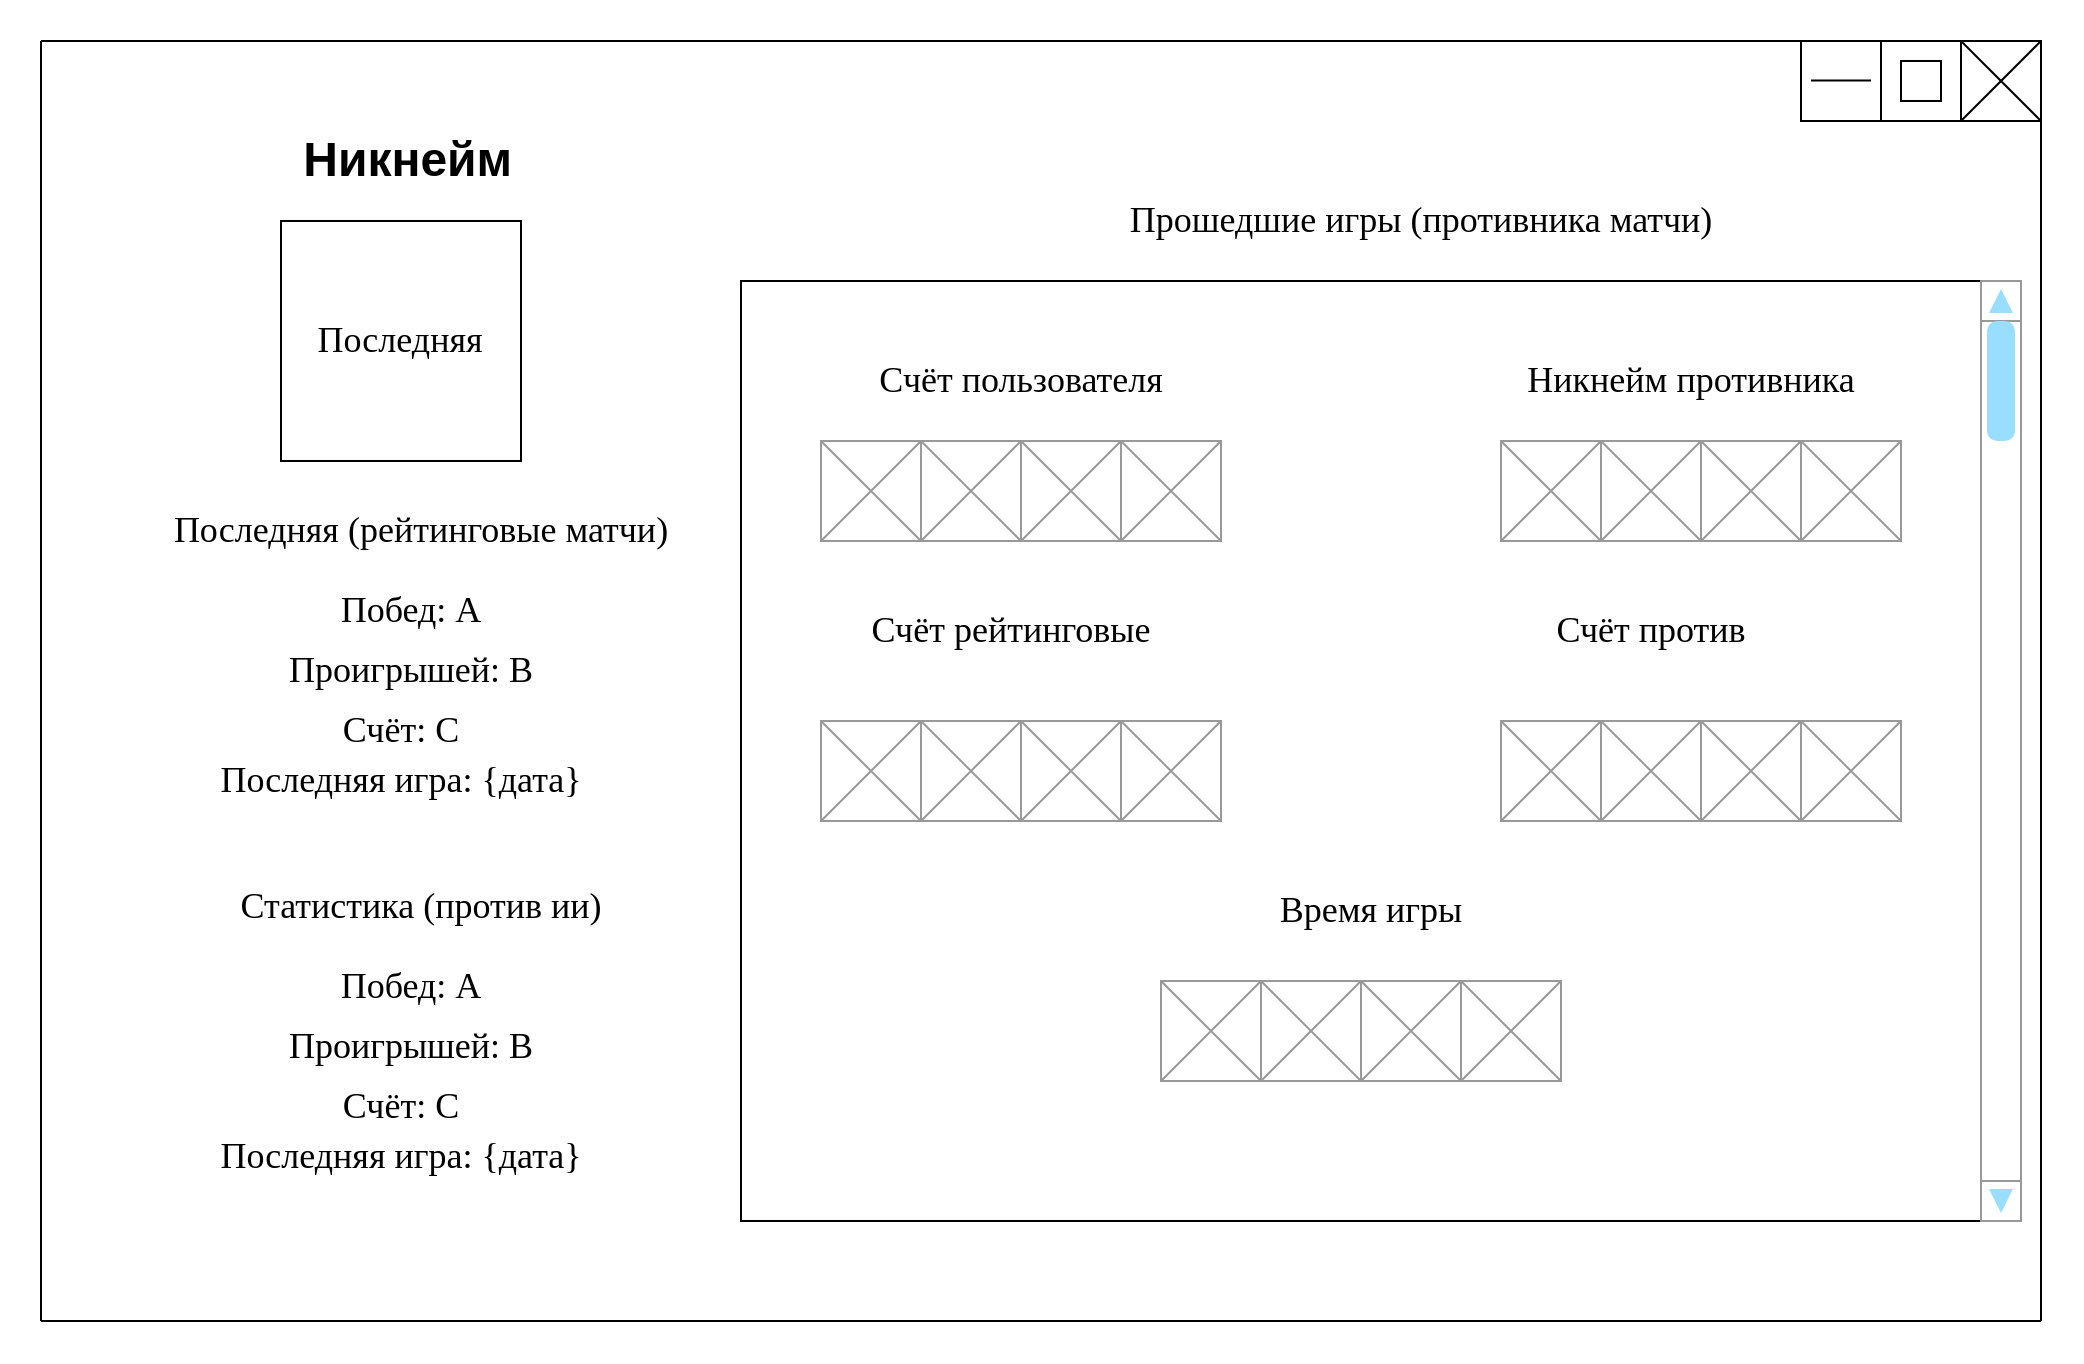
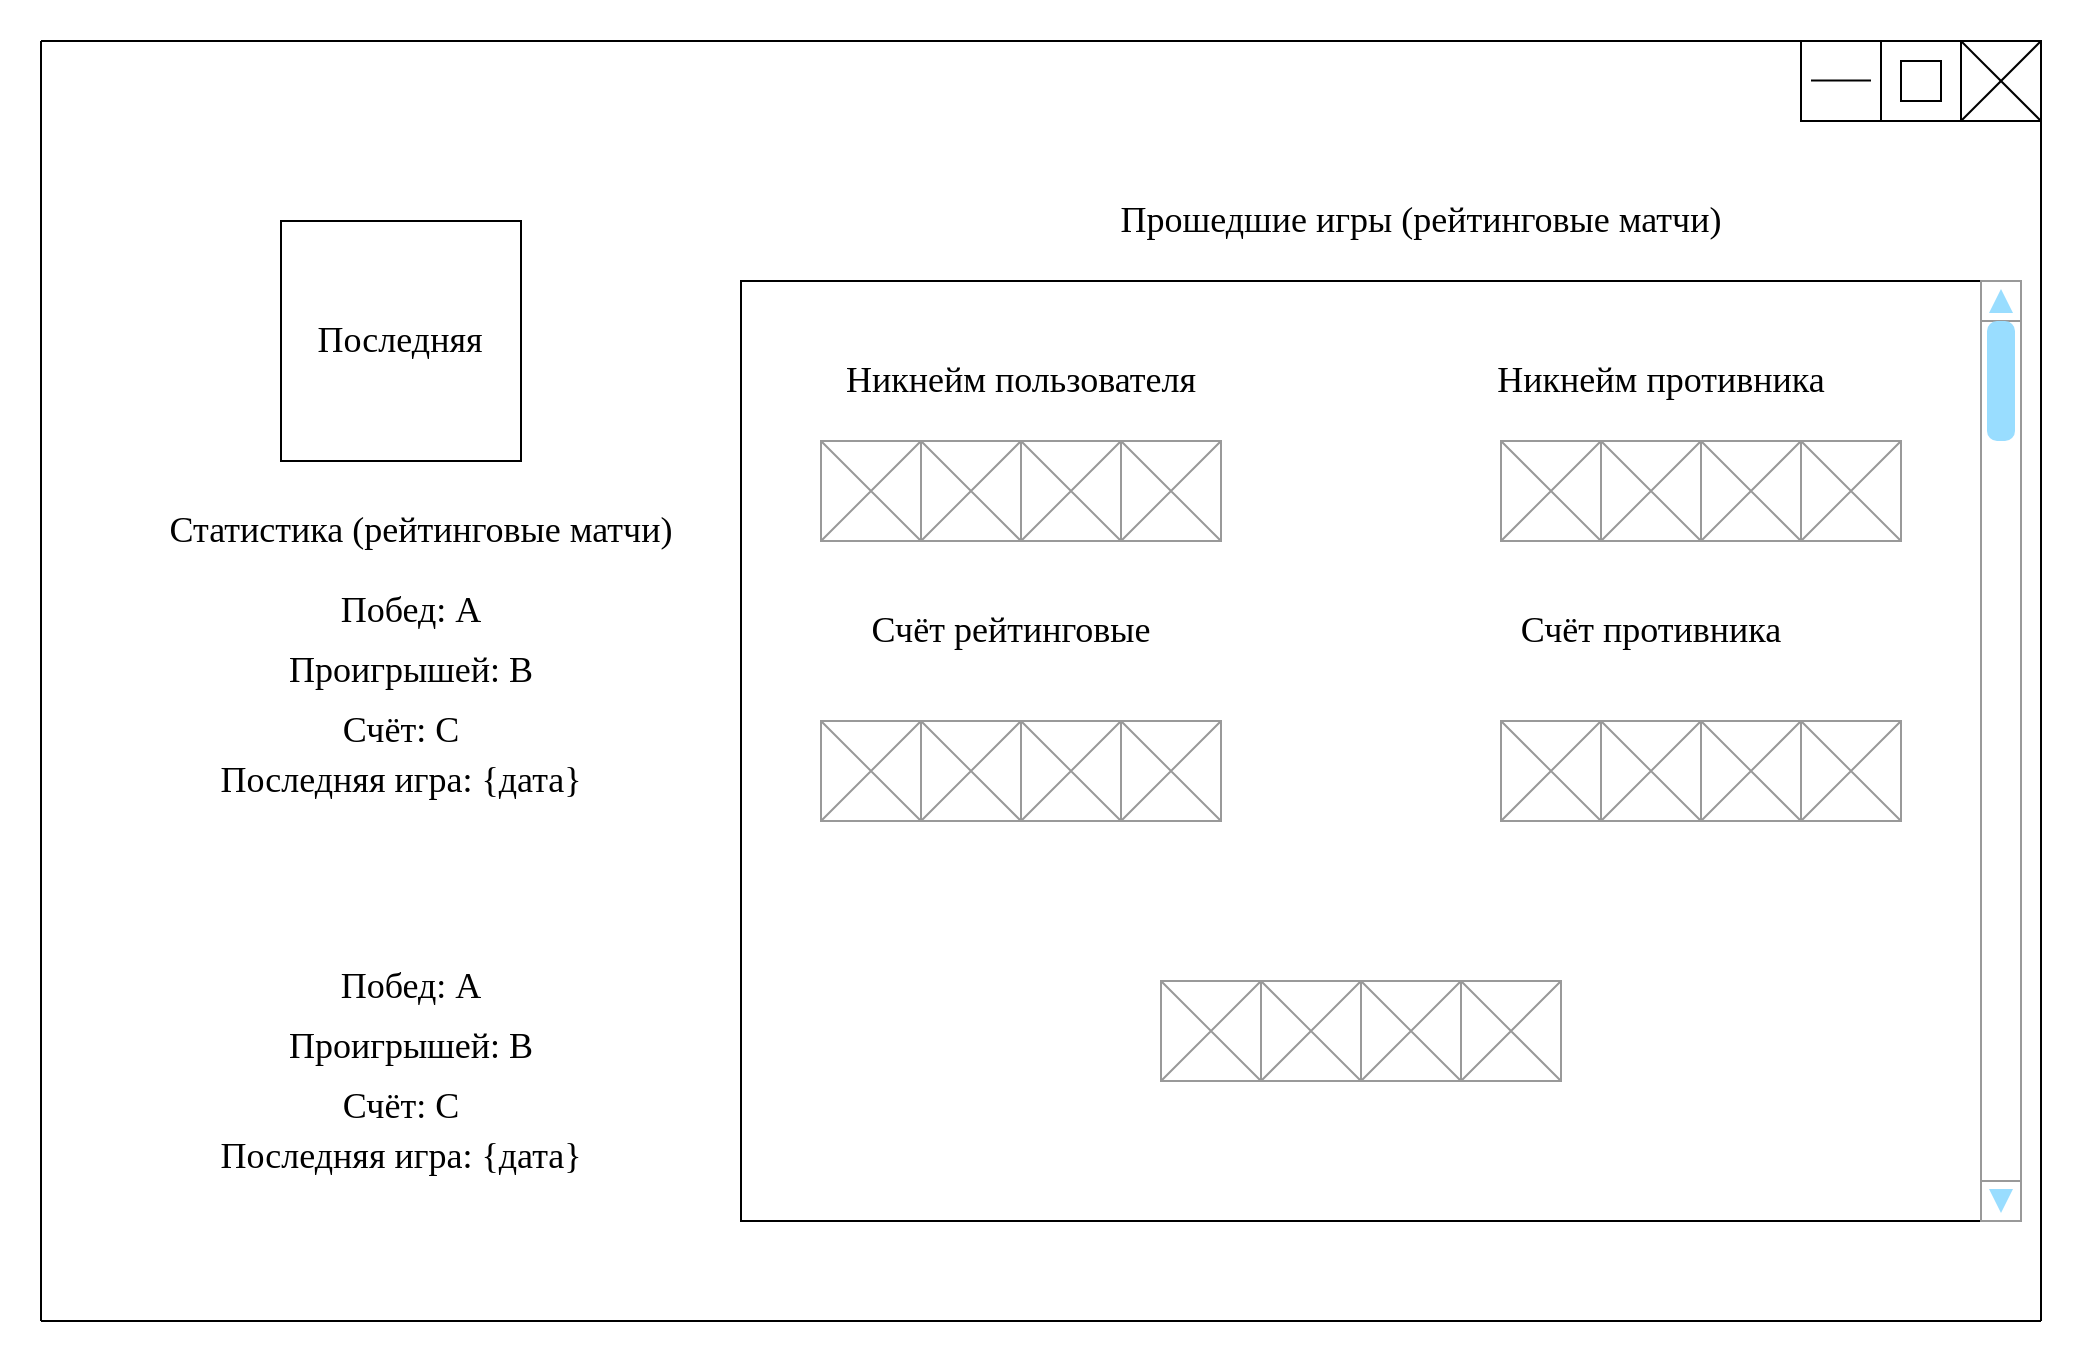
- <mxCell id="14" value="&amp;nbsp;Никнейм" style="text;strokeColor=none;fillColor=none;html=1;fontSize=24;fontStyle=1;verticalAlign=middle;align=center;" parent="1" vertex="1"><mxGeometry x="20" y="60" width="360" height="40" as="geometry" /></mxCell>
- <mxCell id="18" value="Прошедшие игры (противника матчи)" style="text;html=1;align=center;verticalAlign=middle;resizable=0;points=[];autosize=1;strokeColor=none;fillColor=none;fontSize=18;fontFamily=Times New Roman;" parent="1" vertex="1"><mxGeometry x="550" y="90" width="320" height="40" as="geometry" /></mxCell>
+ <mxCell id="18" value="Прошедшие игры (рейтинговые матчи)" style="text;html=1;align=center;verticalAlign=middle;resizable=0;points=[];autosize=1;strokeColor=none;fillColor=none;fontSize=18;fontFamily=Times New Roman;" parent="1" vertex="1"><mxGeometry x="550" y="90" width="320" height="40" as="geometry" /></mxCell>
- <mxCell id="23" value="Счёт пользователя" style="text;html=1;align=center;verticalAlign=middle;resizable=0;points=[];autosize=1;strokeColor=none;fillColor=none;fontSize=18;fontFamily=Times New Roman;" parent="1" vertex="1"><mxGeometry x="410" y="170" width="200" height="40" as="geometry" /></mxCell>
+ <mxCell id="23" value="Никнейм пользователя" style="text;html=1;align=center;verticalAlign=middle;resizable=0;points=[];autosize=1;strokeColor=none;fillColor=none;fontSize=18;fontFamily=Times New Roman;" parent="1" vertex="1"><mxGeometry x="410" y="170" width="200" height="40" as="geometry" /></mxCell>
- <mxCell id="24" value="Никнейм противника" style="text;html=1;align=center;verticalAlign=middle;resizable=0;points=[];autosize=1;strokeColor=none;fillColor=none;fontSize=18;fontFamily=Times New Roman;" parent="1" vertex="1"><mxGeometry x="750" y="170" width="190" height="40" as="geometry" /></mxCell>
+ <mxCell id="24" value="Никнейм противника" style="text;html=1;align=center;verticalAlign=middle;resizable=0;points=[];autosize=1;strokeColor=none;fillColor=none;fontSize=18;fontFamily=Times New Roman;" parent="1" vertex="1"><mxGeometry x="735" y="170" width="190" height="40" as="geometry" /></mxCell>
- <mxCell id="16" value="Последняя (рейтинговые матчи)" style="text;html=1;align=center;verticalAlign=middle;resizable=0;points=[];autosize=1;strokeColor=none;fillColor=none;fontSize=18;fontFamily=Times New Roman;" parent="1" vertex="1"><mxGeometry x="75" y="245" width="270" height="40" as="geometry" /></mxCell>
+ <mxCell id="16" value="Статистика (рейтинговые матчи)" style="text;html=1;align=center;verticalAlign=middle;resizable=0;points=[];autosize=1;strokeColor=none;fillColor=none;fontSize=18;fontFamily=Times New Roman;" parent="1" vertex="1"><mxGeometry x="75" y="245" width="270" height="40" as="geometry" /></mxCell>
- <mxCell id="34" value="Счёт против" style="text;html=1;align=center;verticalAlign=middle;resizable=0;points=[];autosize=1;strokeColor=none;fillColor=none;fontSize=18;fontFamily=Times New Roman;" parent="1" vertex="1"><mxGeometry x="750" y="295" width="150" height="40" as="geometry" /></mxCell>
+ <mxCell id="34" value="Счёт противника" style="text;html=1;align=center;verticalAlign=middle;resizable=0;points=[];autosize=1;strokeColor=none;fillColor=none;fontSize=18;fontFamily=Times New Roman;" parent="1" vertex="1"><mxGeometry x="750" y="295" width="150" height="40" as="geometry" /></mxCell>
- <mxCell id="48" value="Статистика (против ии)" style="text;html=1;align=center;verticalAlign=middle;resizable=0;points=[];autosize=1;strokeColor=none;fillColor=none;fontSize=18;fontFamily=Times New Roman;" vertex="1" parent="1"><mxGeometry x="110" y="432.5" width="200" height="40" as="geometry" /></mxCell>
- <mxCell id="44" value="Время игры" style="text;html=1;align=center;verticalAlign=middle;resizable=0;points=[];autosize=1;strokeColor=none;fillColor=none;fontSize=18;fontFamily=Times New Roman;" parent="1" vertex="1"><mxGeometry x="630" y="435" width="110" height="40" as="geometry" /></mxCell>
